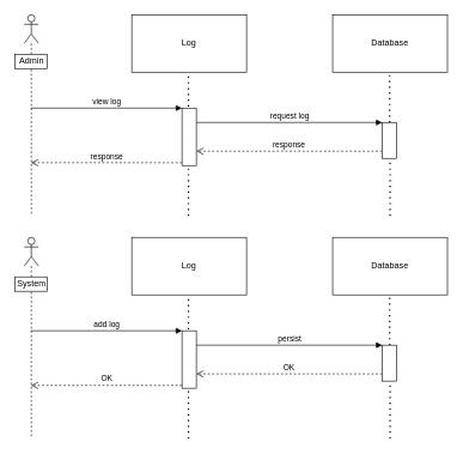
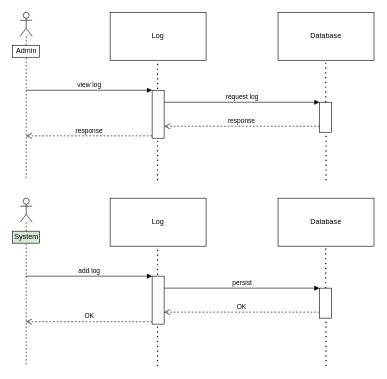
- <mxCell id="19" value="System" style="html=1;" vertex="1" parent="1"><mxGeometry x="20" y="385" width="45" height="20" as="geometry" /></mxCell>
+ <mxCell id="19" value="System" style="html=1;fillColor=#d5e8d4;" vertex="1" parent="1"><mxGeometry x="20" y="385" width="45" height="20" as="geometry" /></mxCell>
